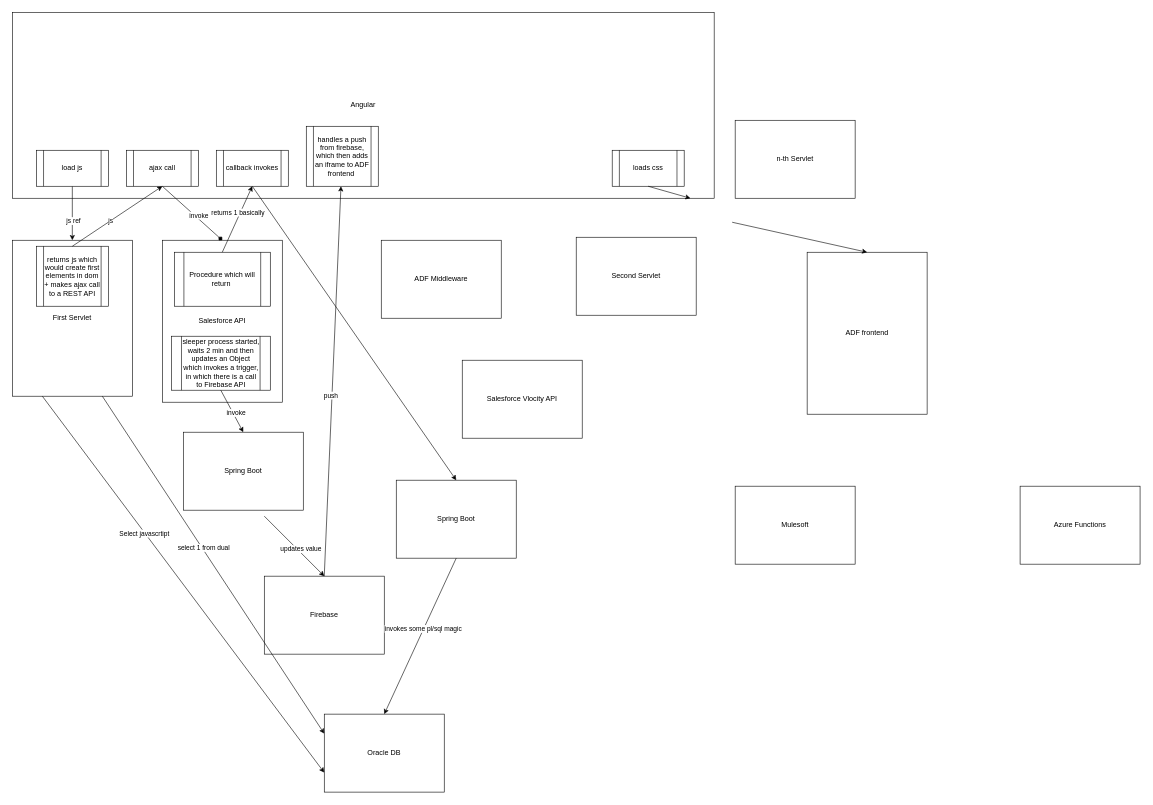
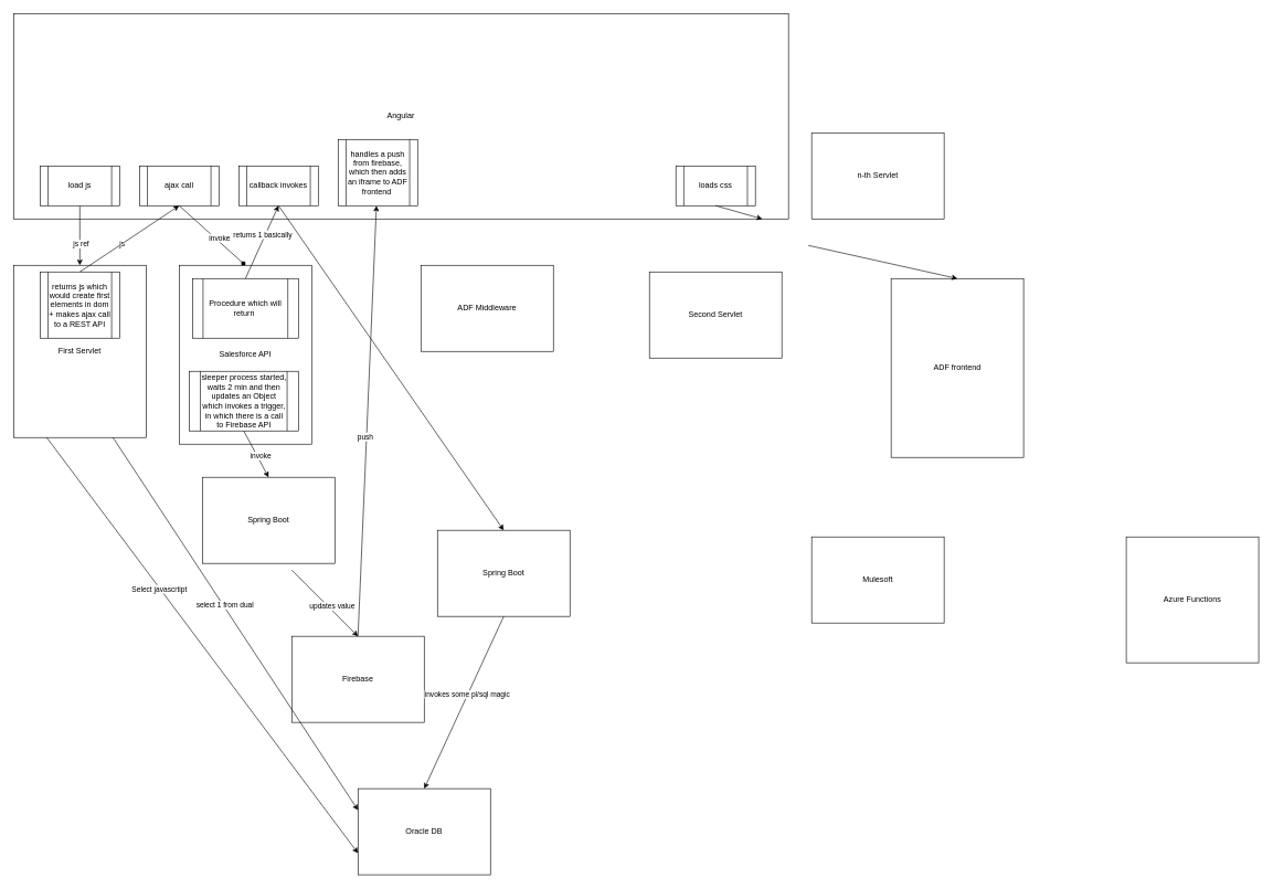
- <mxCell id="12" value="Second Servlet" style="rounded=0;whiteSpace=wrap;html=1;" vertex="1" parent="1"><mxGeometry x="960" y="395" width="200" height="130" as="geometry" /></mxCell>
+ <mxCell id="12" value="Second Servlet" style="rounded=0;whiteSpace=wrap;html=1;" vertex="1" parent="1"><mxGeometry x="980" y="410" width="200" height="130" as="geometry" /></mxCell>
- <mxCell id="10" value="Salesforce Vlocity API" style="rounded=0;whiteSpace=wrap;html=1;" vertex="1" parent="1"><mxGeometry x="770" y="600" width="200" height="130" as="geometry" /></mxCell>
- <mxCell id="13" value="Azure Functions" style="rounded=0;whiteSpace=wrap;html=1;" vertex="1" parent="1"><mxGeometry x="1700" y="810" width="200" height="130" as="geometry" /></mxCell>
+ <mxCell id="13" value="Azure Functions" style="rounded=0;whiteSpace=wrap;html=1;" vertex="1" parent="1"><mxGeometry x="1700" y="810" width="200" height="190" as="geometry" /></mxCell>
